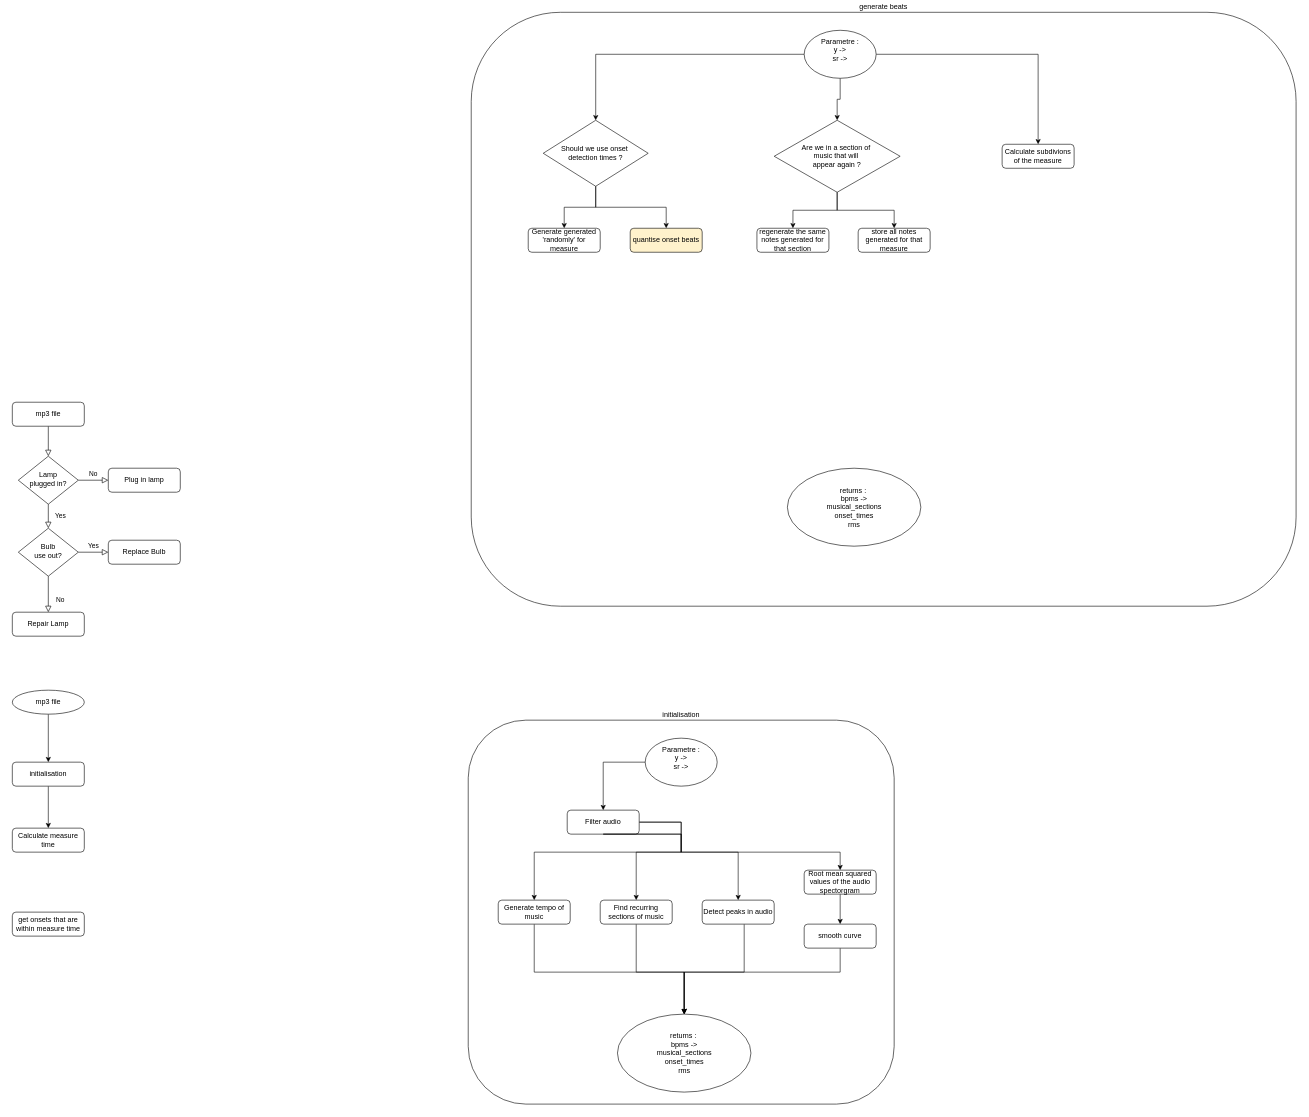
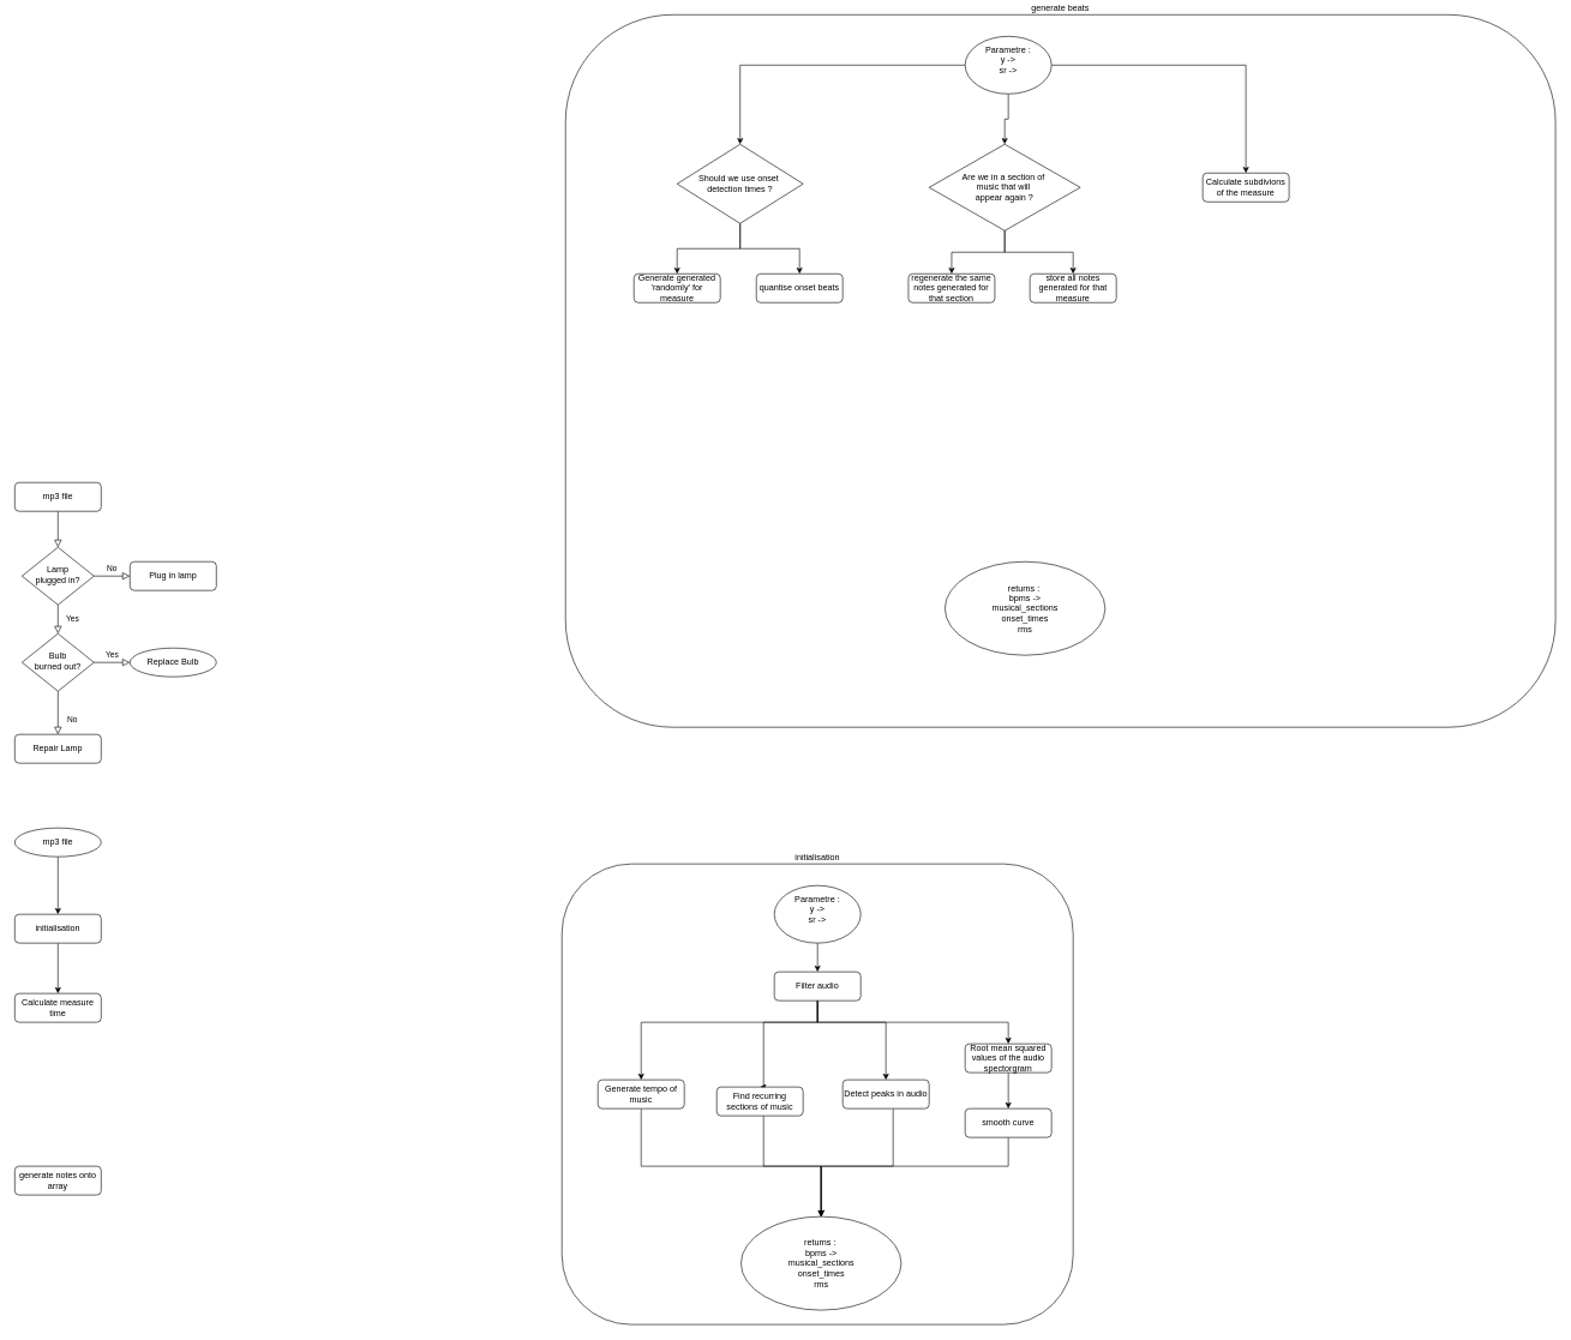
- <mxCell id="50" value="Should we use onset&amp;nbsp;&lt;div&gt;detection times ?&lt;/div&gt;" style="rhombus;whiteSpace=wrap;html=1;" vertex="1" parent="1"><mxGeometry x="905" y="200" width="175" height="110" as="geometry" /></mxCell>
+ <mxCell id="50" value="Should we use onset&amp;nbsp;&lt;div&gt;detection times ?&lt;/div&gt;" style="rhombus;whiteSpace=wrap;html=1;" vertex="1" parent="1"><mxGeometry x="940" y="200" width="175" height="110" as="geometry" /></mxCell>
- <mxCell id="51" value="quantise onset beats" style="rounded=1;whiteSpace=wrap;html=1;fontSize=12;glass=0;strokeWidth=1;shadow=0;fillColor=#fff2cc;" vertex="1" parent="1"><mxGeometry x="1050" y="380" width="120" height="40" as="geometry" /></mxCell>
+ <mxCell id="51" value="quantise onset beats" style="rounded=1;whiteSpace=wrap;html=1;fontSize=12;glass=0;strokeWidth=1;shadow=0;" vertex="1" parent="1"><mxGeometry x="1050" y="380" width="120" height="40" as="geometry" /></mxCell>
- <mxCell id="11" value="Bulb&lt;br&gt;use out?" style="rhombus;whiteSpace=wrap;html=1;shadow=0;fontFamily=Helvetica;fontSize=12;align=center;strokeWidth=1;spacing=6;spacingTop=-4;" parent="1" vertex="1"><mxGeometry x="30" y="880" width="100" height="80" as="geometry" /></mxCell>
+ <mxCell id="11" value="Bulb&lt;br&gt;burned out?" style="rhombus;whiteSpace=wrap;html=1;shadow=0;fontFamily=Helvetica;fontSize=12;align=center;strokeWidth=1;spacing=6;spacingTop=-4;" parent="1" vertex="1"><mxGeometry x="30" y="880" width="100" height="80" as="geometry" /></mxCell>
- <mxCell id="13" value="Replace Bulb" style="rounded=1;whiteSpace=wrap;html=1;fontSize=12;glass=0;strokeWidth=1;shadow=0;" parent="1" vertex="1"><mxGeometry x="180" y="900" width="120" height="40" as="geometry" /></mxCell>
+ <mxCell id="13" value="Replace Bulb" style="ellipse;whiteSpace=wrap;html=1;fontSize=12;glass=0;strokeWidth=1;shadow=0;" parent="1" vertex="1"><mxGeometry x="180" y="900" width="120" height="40" as="geometry" /></mxCell>
- <mxCell id="18" value="Filter audio" style="rounded=1;whiteSpace=wrap;html=1;fontSize=12;glass=0;strokeWidth=1;shadow=0;" vertex="1" parent="1"><mxGeometry x="945" y="1350" width="120" height="40" as="geometry" /></mxCell>
+ <mxCell id="18" value="Filter audio" style="rounded=1;whiteSpace=wrap;html=1;fontSize=12;glass=0;strokeWidth=1;shadow=0;" vertex="1" parent="1"><mxGeometry x="1075" y="1350" width="120" height="40" as="geometry" /></mxCell>
- <mxCell id="24" value="Find recurring sections of music" style="rounded=1;whiteSpace=wrap;html=1;fontSize=12;glass=0;strokeWidth=1;shadow=0;" vertex="1" parent="1"><mxGeometry x="1000" y="1500" width="120" height="40" as="geometry" /></mxCell>
+ <mxCell id="24" value="Find recurring sections of music" style="rounded=1;whiteSpace=wrap;html=1;fontSize=12;glass=0;strokeWidth=1;shadow=0;" vertex="1" parent="1"><mxGeometry x="995" y="1510" width="120" height="40" as="geometry" /></mxCell>
- <mxCell id="38" value="get onsets that are within measure time" style="rounded=1;whiteSpace=wrap;html=1;fontSize=12;glass=0;strokeWidth=1;shadow=0;" vertex="1" parent="1"><mxGeometry x="20" y="1520" width="120" height="40" as="geometry" /></mxCell>
+ <mxCell id="39" value="generate notes onto array" style="rounded=1;whiteSpace=wrap;html=1;fontSize=12;glass=0;strokeWidth=1;shadow=0;" vertex="1" parent="1"><mxGeometry x="20" y="1620" width="120" height="40" as="geometry" /></mxCell>
